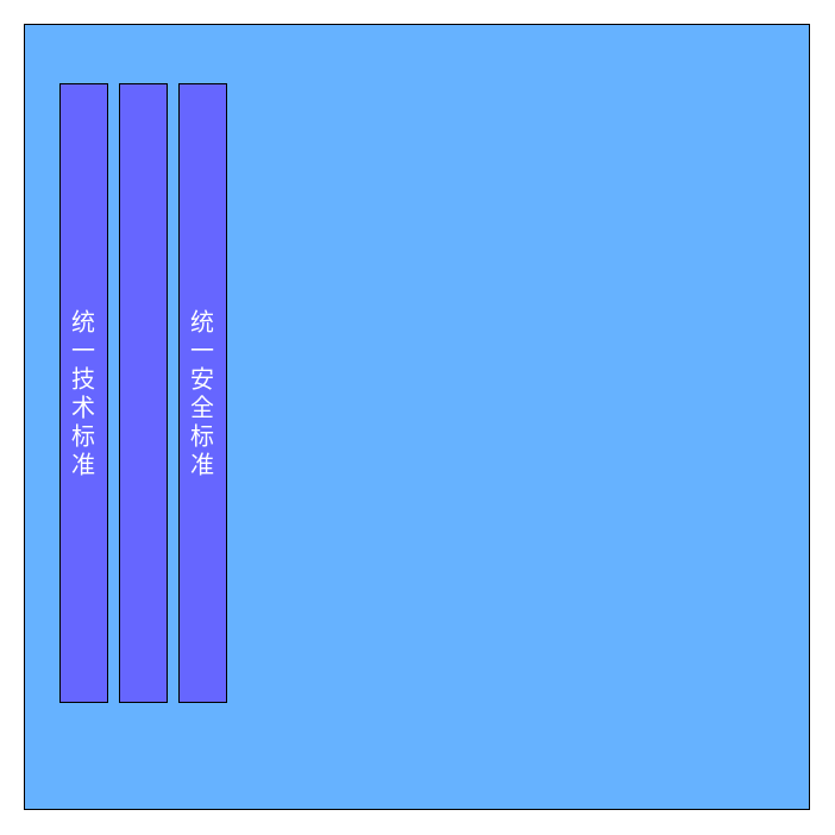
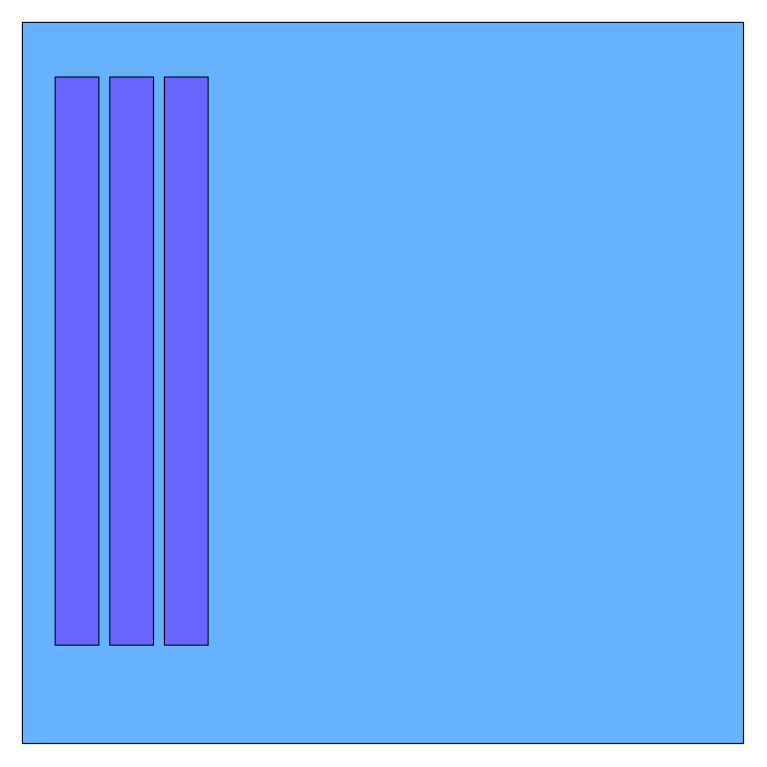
- <mxCell id="4" value="&lt;font style=&quot;font-size: 20px&quot; color=&quot;#ffffff&quot;&gt;统一技术标准&lt;/font&gt;" style="text;html=1;strokeColor=none;fillColor=none;align=center;verticalAlign=middle;whiteSpace=wrap;rounded=0;" vertex="1" parent="1"><mxGeometry x="50" y="175" width="40" height="310" as="geometry" /></mxCell>
- <mxCell id="7" value="&lt;font style=&quot;font-size: 20px&quot; color=&quot;#ffffff&quot;&gt;统一安全标准&lt;/font&gt;" style="text;html=1;strokeColor=none;fillColor=none;align=center;verticalAlign=middle;whiteSpace=wrap;rounded=0;" vertex="1" parent="1"><mxGeometry x="150" y="175" width="40" height="310" as="geometry" /></mxCell>
